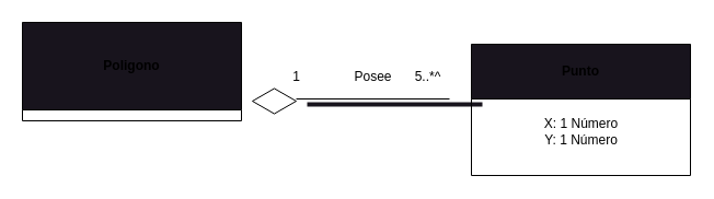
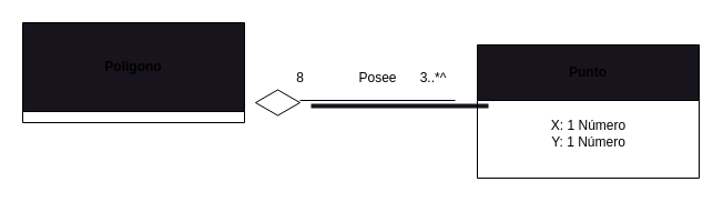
- <mxCell id="8" value="1" style="text;html=1;align=center;verticalAlign=middle;resizable=0;points=[];autosize=1;strokeColor=none;fillColor=none;" vertex="1" parent="1"><mxGeometry x="255" y="55" width="30" height="30" as="geometry" /></mxCell>
+ <mxCell id="8" value="8" style="text;html=1;align=center;verticalAlign=middle;resizable=0;points=[];autosize=1;strokeColor=none;fillColor=none;" vertex="1" parent="1"><mxGeometry x="255" y="55" width="30" height="30" as="geometry" /></mxCell>
- <mxCell id="10" value="5..*^" style="text;html=1;align=center;verticalAlign=middle;resizable=0;points=[];autosize=1;strokeColor=none;fillColor=none;" vertex="1" parent="1"><mxGeometry x="365" y="55" width="50" height="30" as="geometry" /></mxCell>
+ <mxCell id="10" value="3..*^" style="text;html=1;align=center;verticalAlign=middle;resizable=0;points=[];autosize=1;strokeColor=none;fillColor=none;" vertex="1" parent="1"><mxGeometry x="365" y="55" width="50" height="30" as="geometry" /></mxCell>
